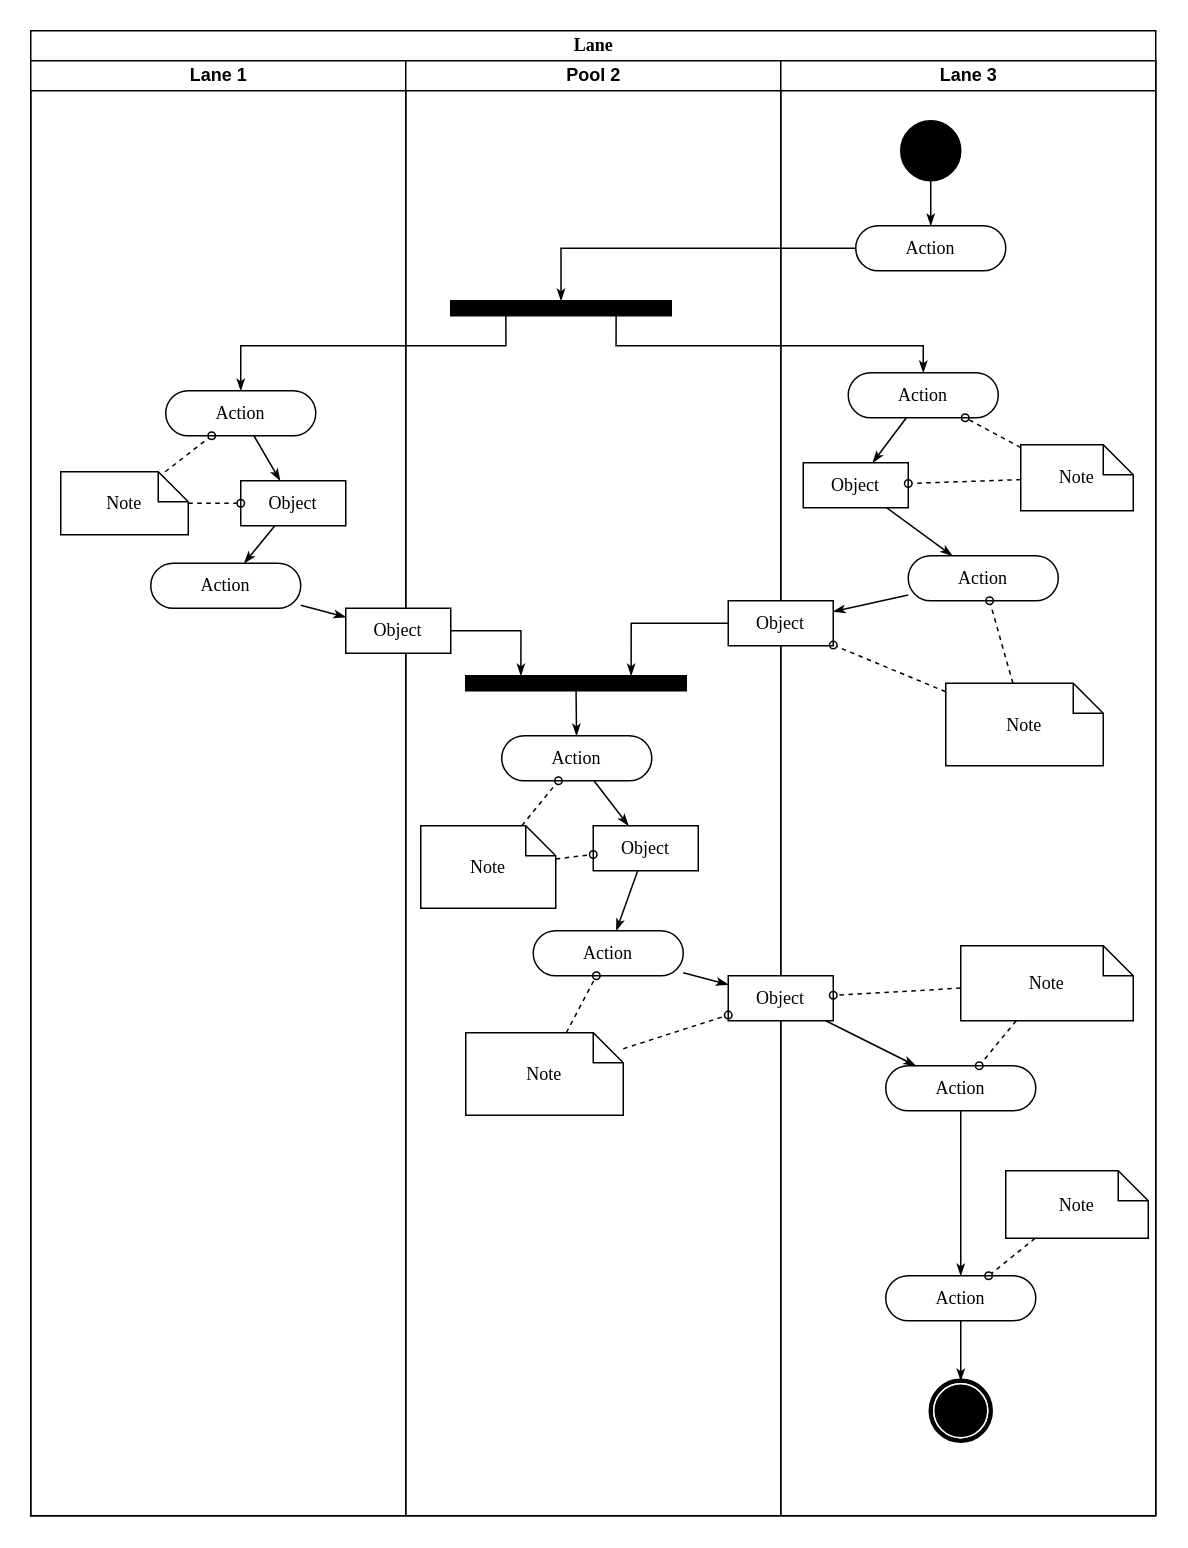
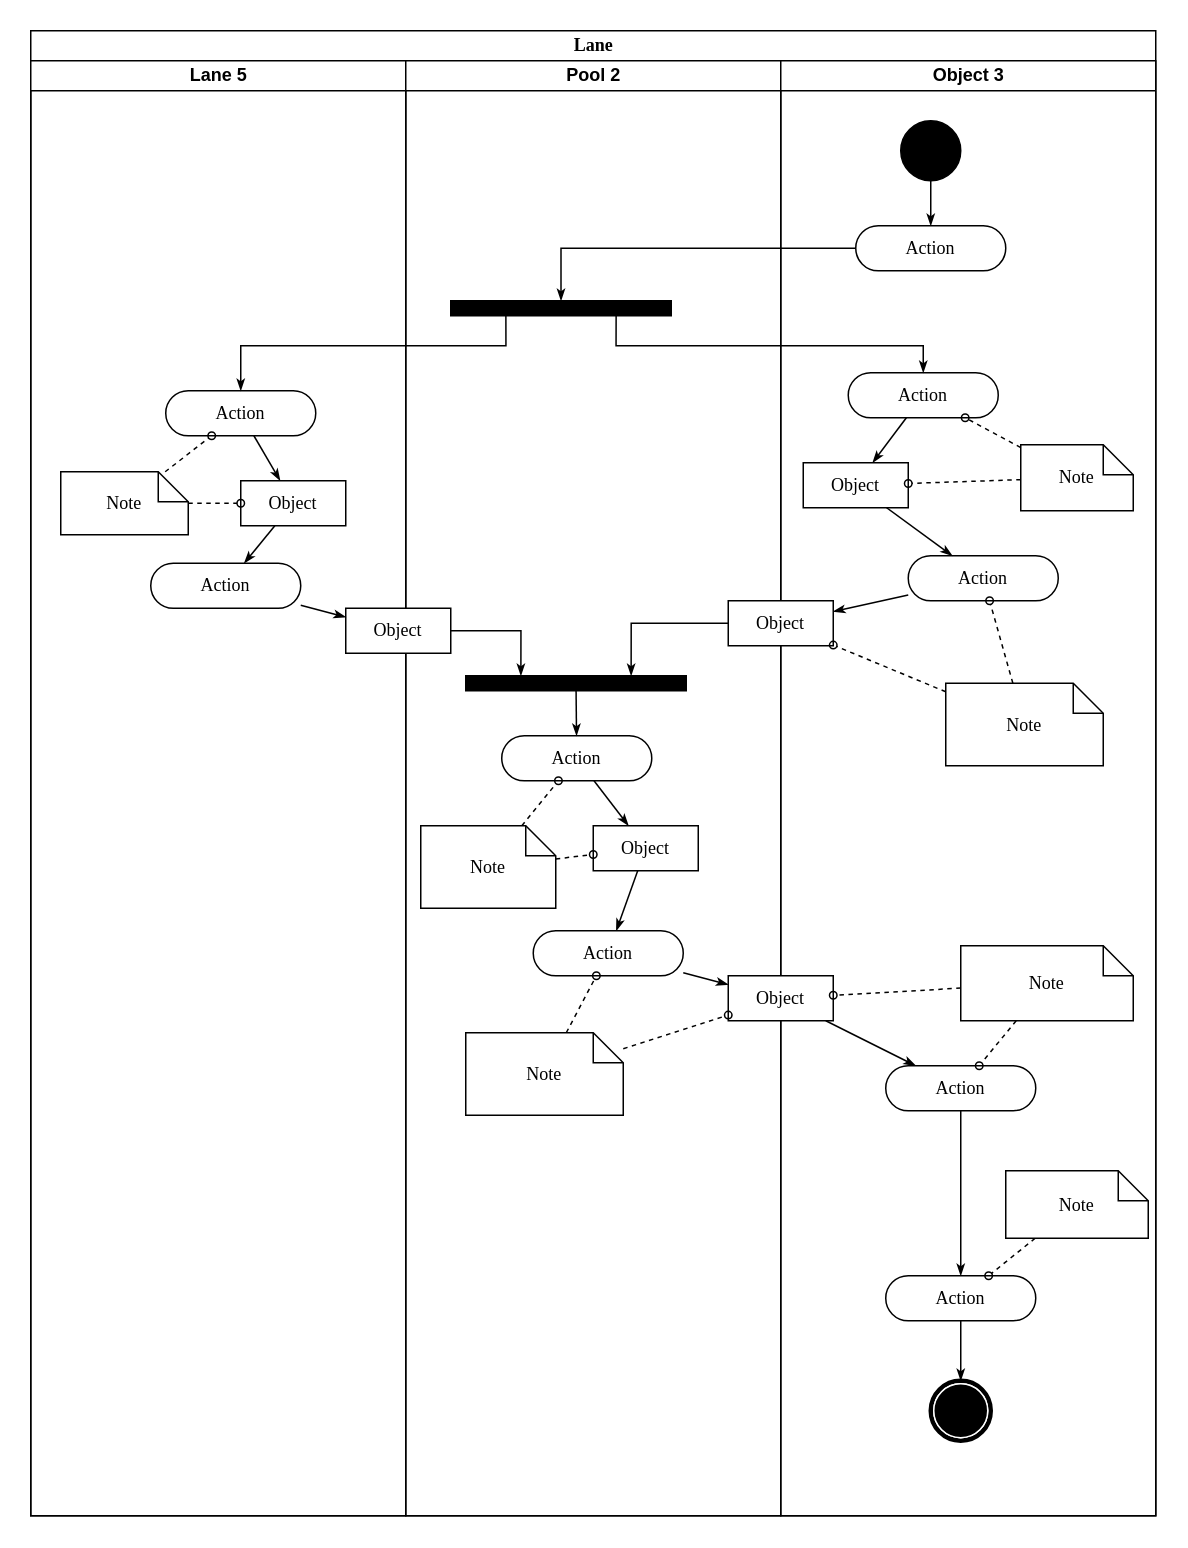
- <mxCell id="3" value="Lane 1" style="swimlane;html=1;startSize=20;" parent="2" vertex="1"><mxGeometry y="20" width="250" height="970" as="geometry" /></mxCell>
+ <mxCell id="3" value="Lane 5" style="swimlane;html=1;startSize=20;" parent="2" vertex="1"><mxGeometry y="20" width="250" height="970" as="geometry" /></mxCell>
- <mxCell id="28" value="Lane 3" style="swimlane;html=1;startSize=20;" parent="2" vertex="1"><mxGeometry x="500" y="20" width="250" height="970" as="geometry" /></mxCell>
+ <mxCell id="28" value="Object 3" style="swimlane;html=1;startSize=20;" parent="2" vertex="1"><mxGeometry x="500" y="20" width="250" height="970" as="geometry" /></mxCell>
